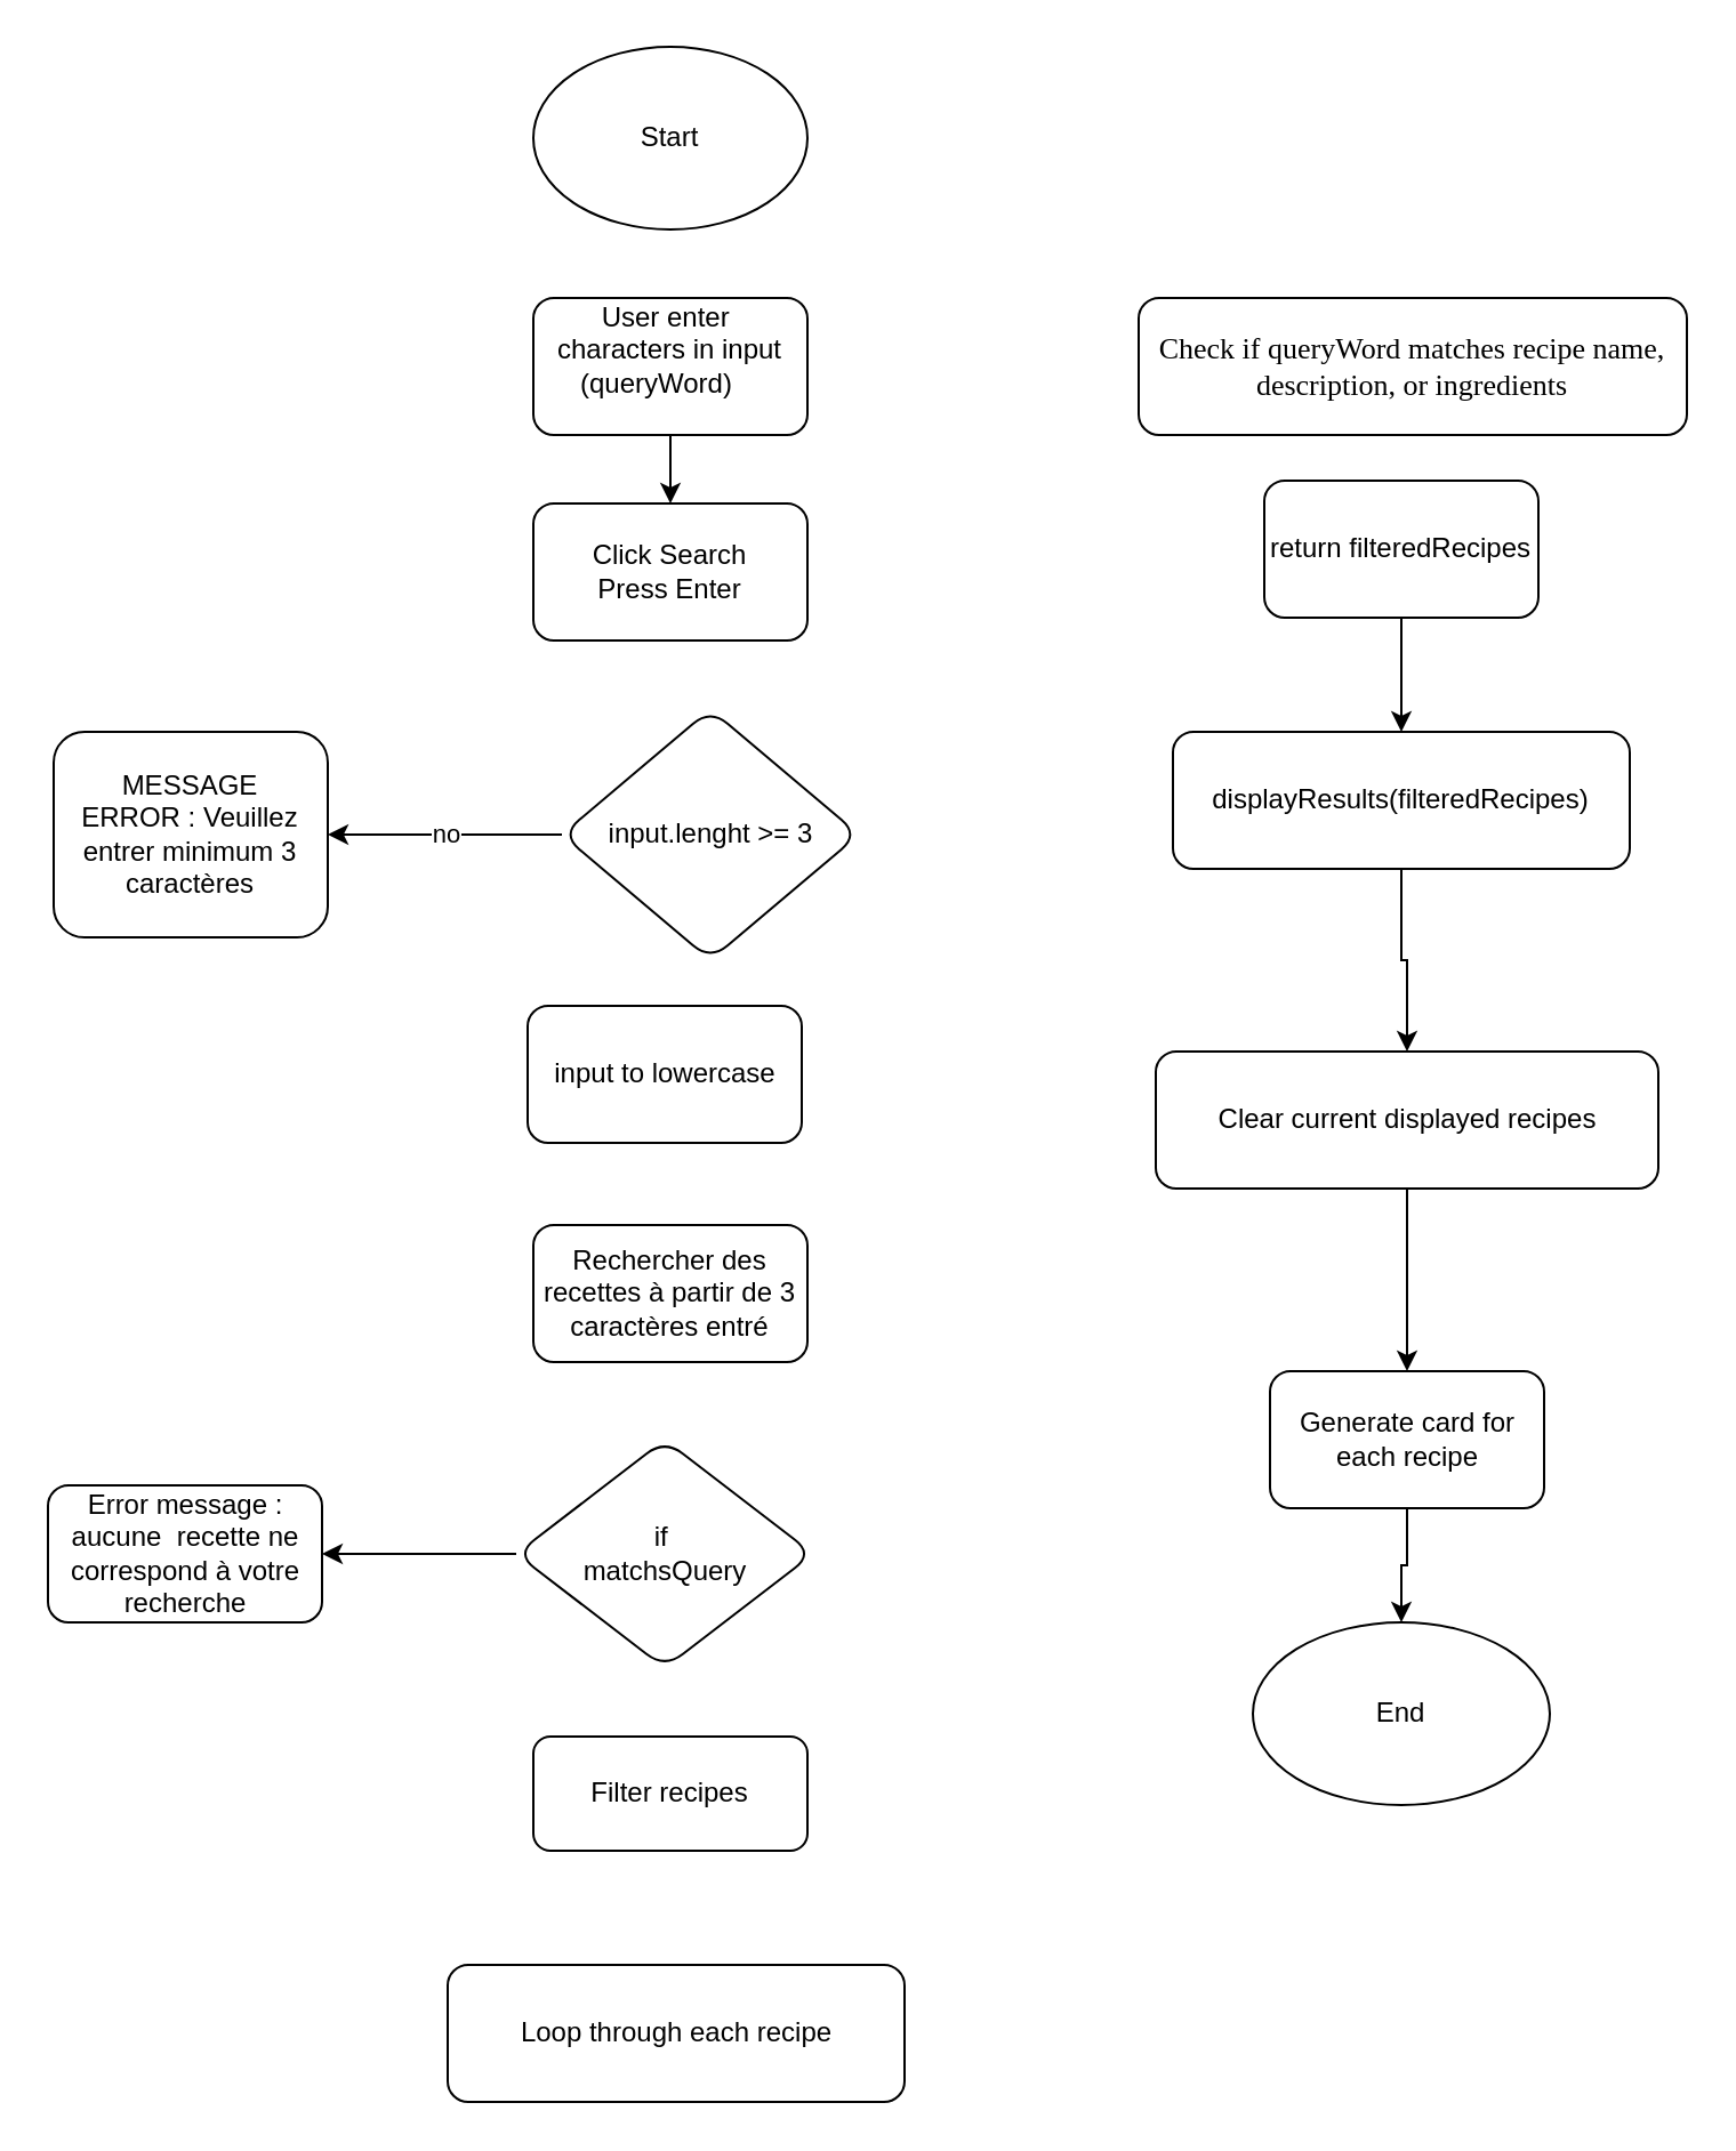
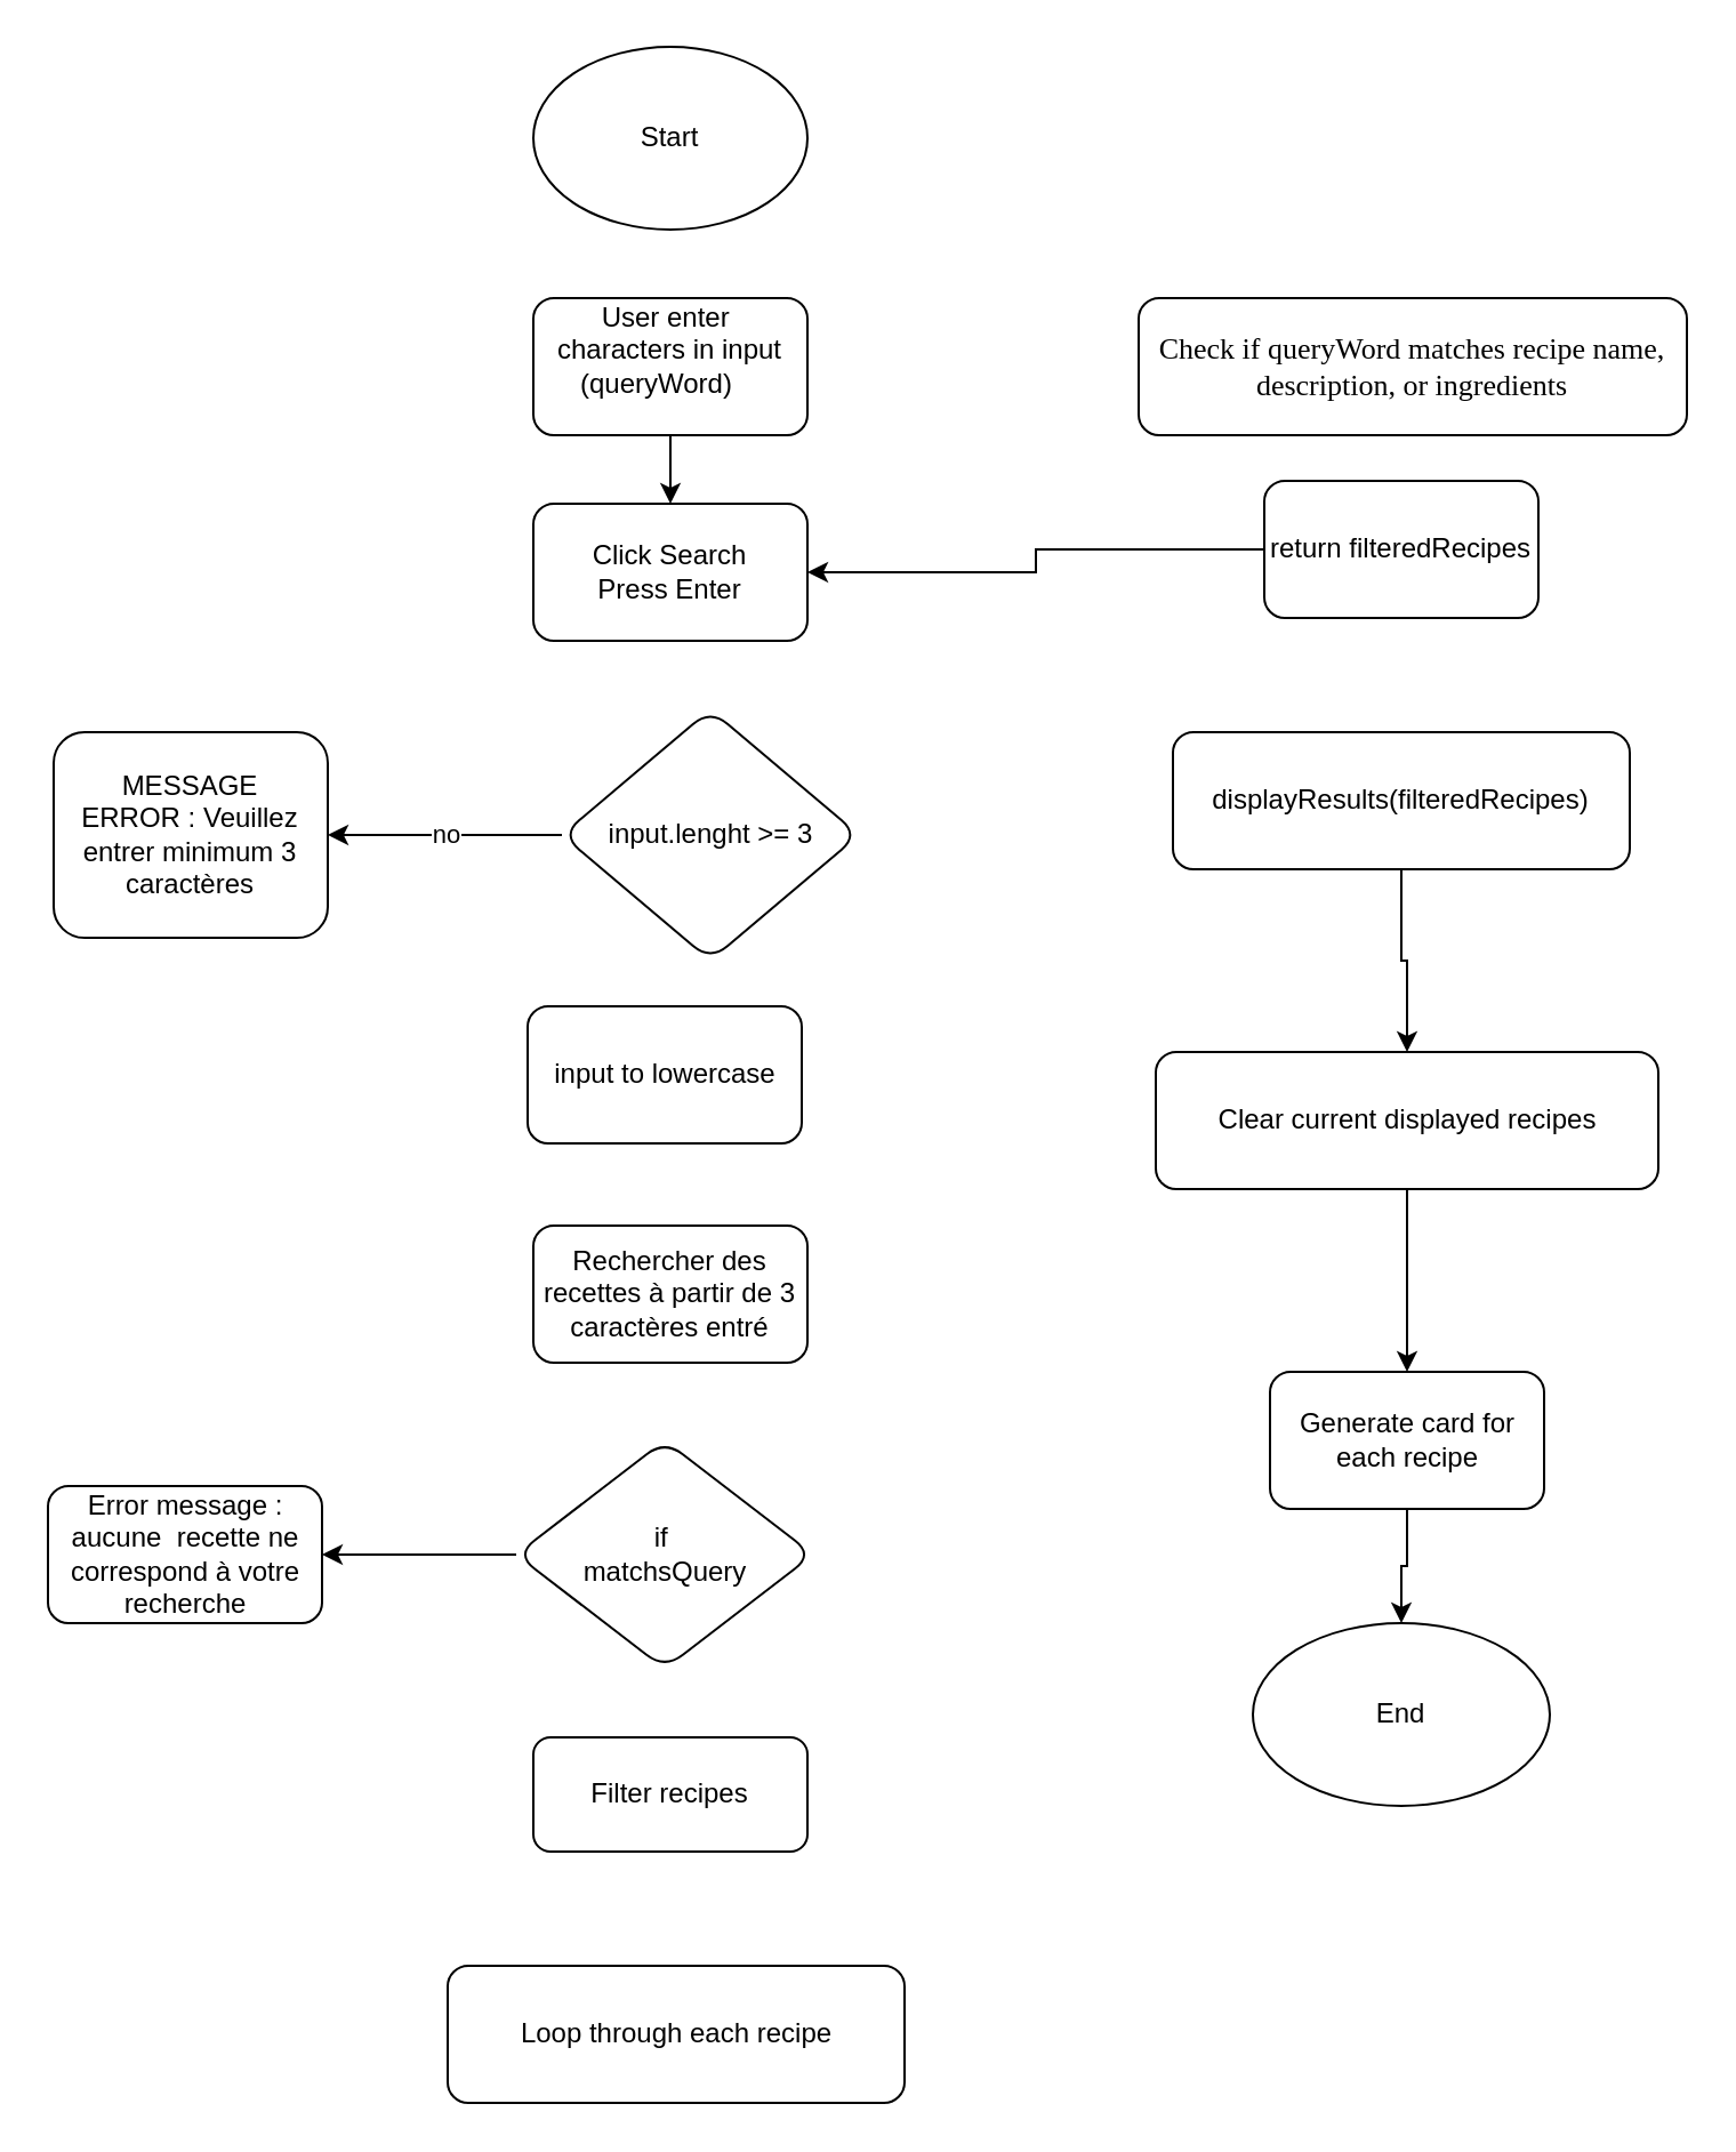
- <mxCell id="13" value="" style="edgeStyle=orthogonalEdgeStyle;rounded=0;orthogonalLoop=1;jettySize=auto;html=1;" edge="1" parent="1" source="14" target="16"><mxGeometry relative="1" as="geometry" /></mxCell>
+ <mxCell id="13" value="" style="edgeStyle=orthogonalEdgeStyle;rounded=0;orthogonalLoop=1;jettySize=auto;html=1;" edge="1" parent="1" source="14" target="8"><mxGeometry relative="1" as="geometry" /></mxCell>
